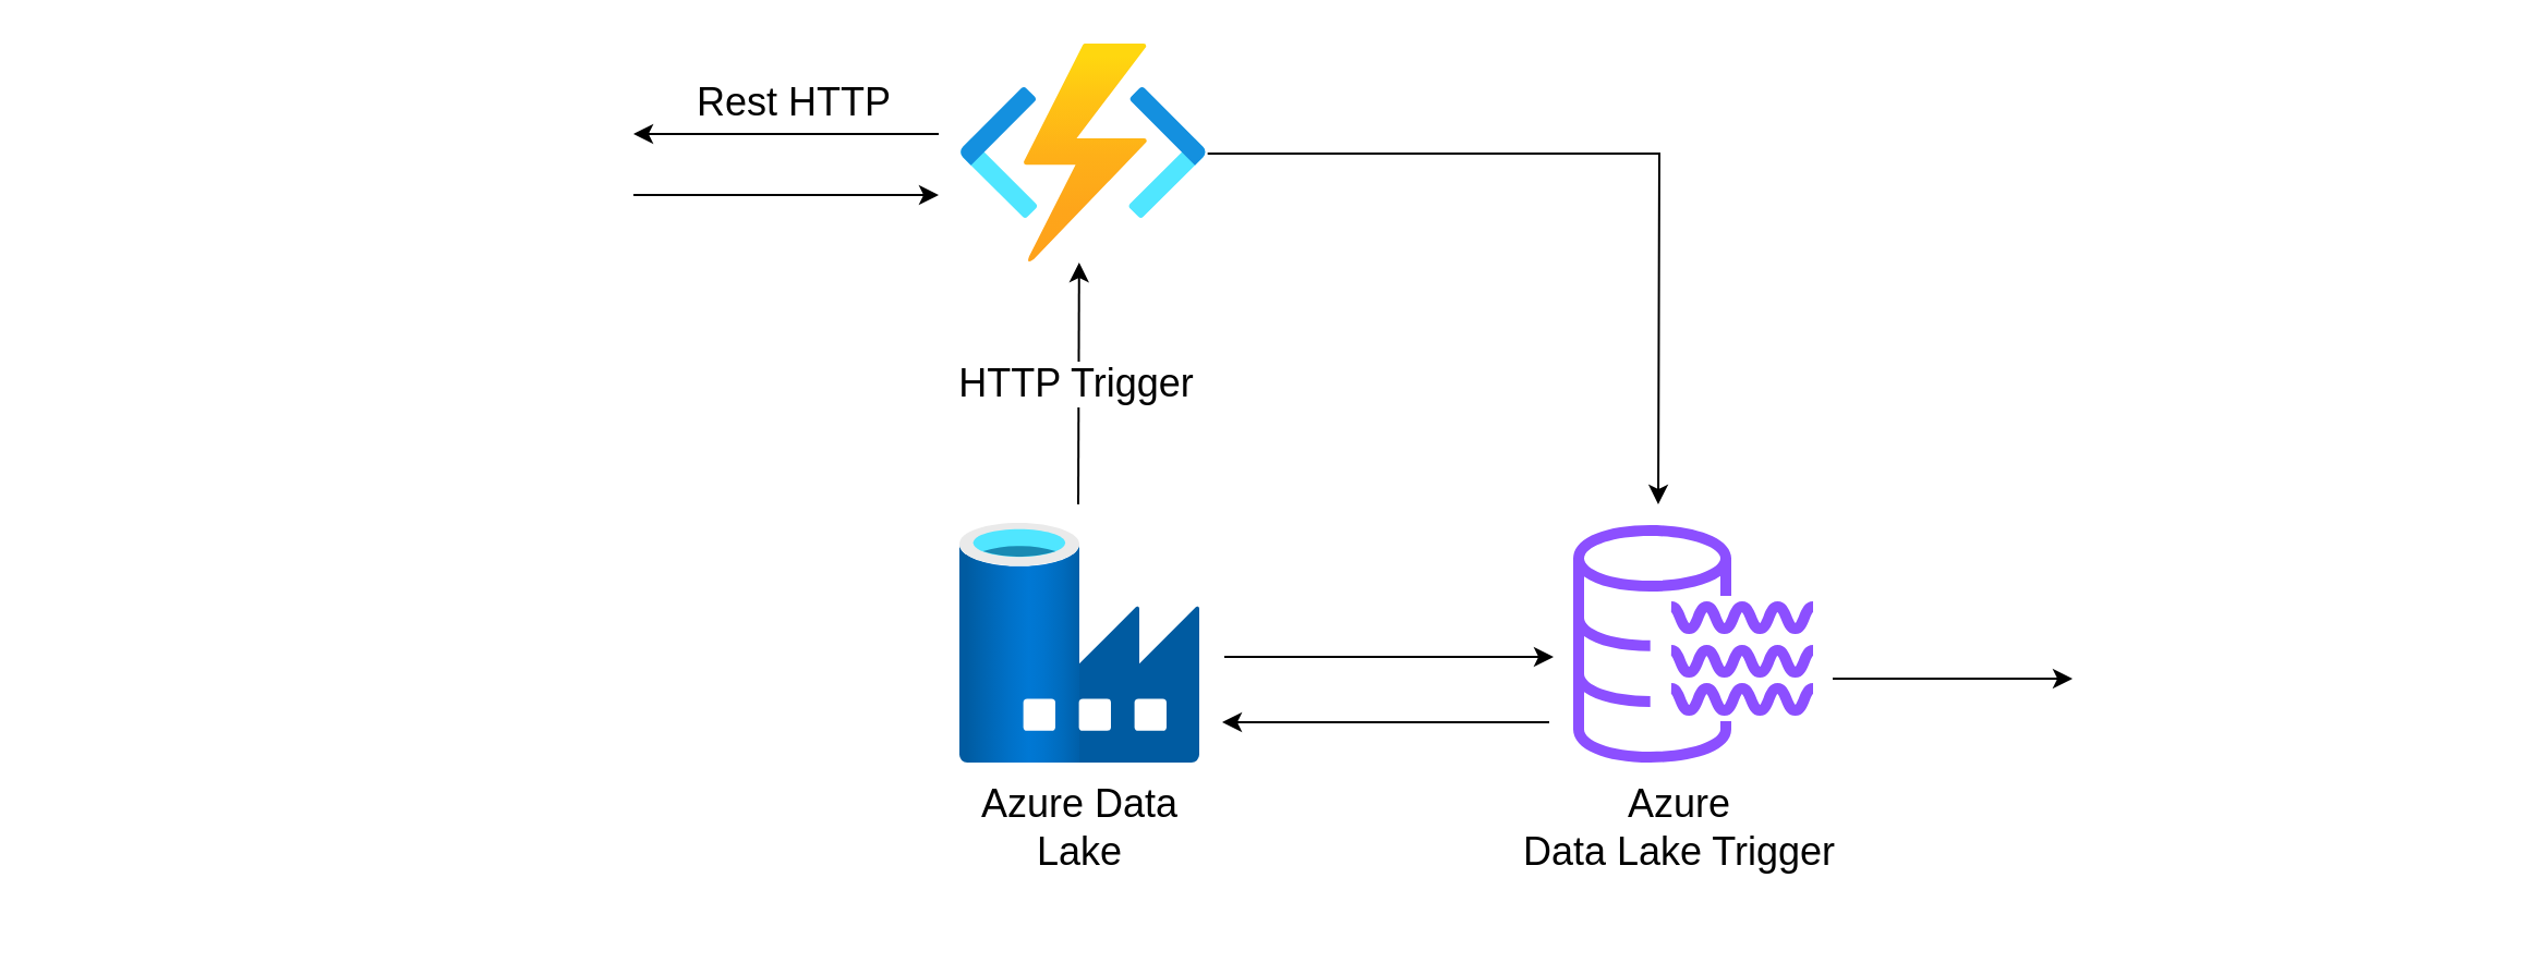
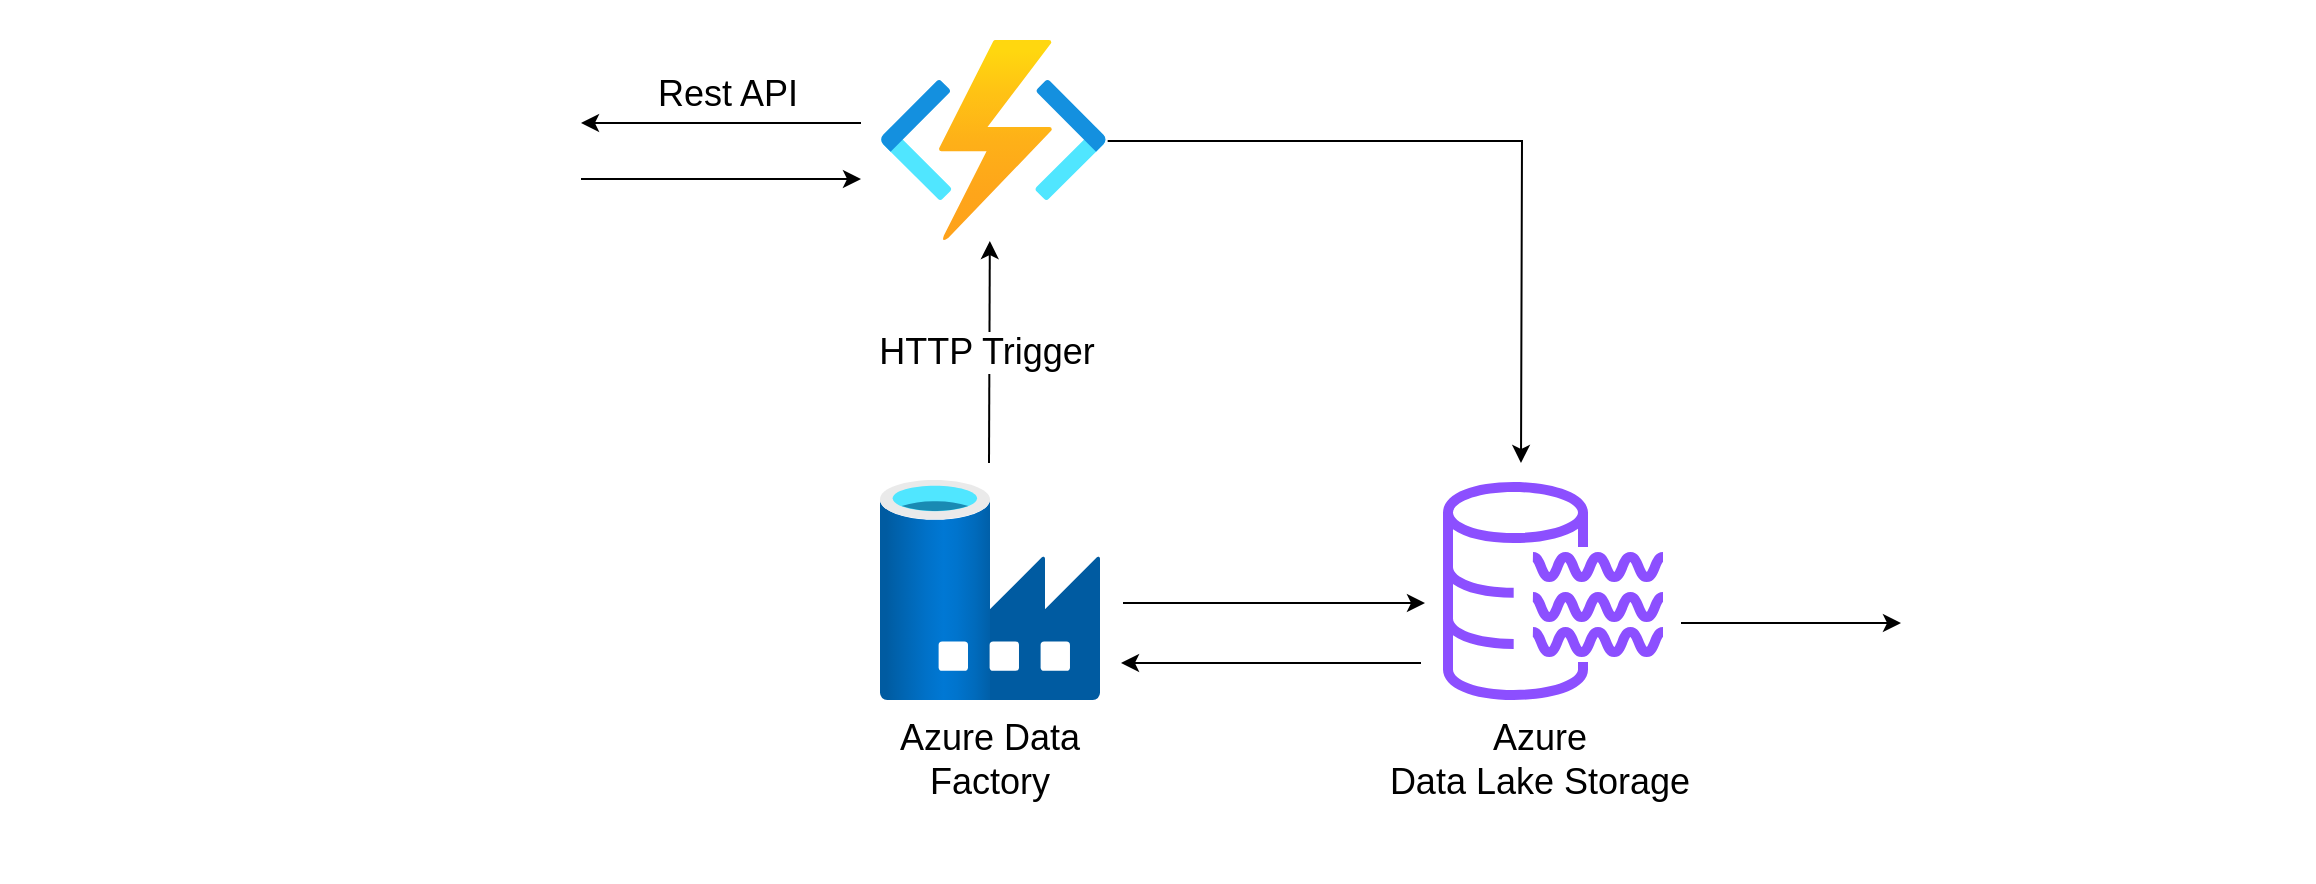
- <mxCell id="12" value="&lt;font style=&quot;font-size: 18px;&quot;&gt;Rest HTTP&lt;/font&gt;" style="text;html=1;strokeColor=none;fillColor=none;align=center;verticalAlign=middle;whiteSpace=wrap;rounded=0;" vertex="1" parent="1"><mxGeometry x="309" y="27" width="110" height="40" as="geometry" /></mxCell>
+ <mxCell id="12" value="&lt;font style=&quot;font-size: 18px;&quot;&gt;Rest API&lt;/font&gt;" style="text;html=1;strokeColor=none;fillColor=none;align=center;verticalAlign=middle;whiteSpace=wrap;rounded=0;" vertex="1" parent="1"><mxGeometry x="309" y="27" width="110" height="40" as="geometry" /></mxCell>
- <mxCell id="4" value="&lt;font style=&quot;font-size: 18px;&quot;&gt;Azure Data Lake&lt;/font&gt;" style="text;html=1;strokeColor=none;fillColor=none;align=center;verticalAlign=middle;whiteSpace=wrap;rounded=0;" vertex="1" parent="1"><mxGeometry x="440" y="360" width="110" height="40" as="geometry" /></mxCell>
+ <mxCell id="4" value="&lt;font style=&quot;font-size: 18px;&quot;&gt;Azure Data Factory&lt;/font&gt;" style="text;html=1;strokeColor=none;fillColor=none;align=center;verticalAlign=middle;whiteSpace=wrap;rounded=0;" vertex="1" parent="1"><mxGeometry x="440" y="360" width="110" height="40" as="geometry" /></mxCell>
- <mxCell id="15" value="&lt;font style=&quot;font-size: 18px;&quot;&gt;Azure &lt;br&gt;Data Lake Trigger&lt;/font&gt;" style="text;html=1;strokeColor=none;fillColor=none;align=center;verticalAlign=middle;whiteSpace=wrap;rounded=0;" vertex="1" parent="1"><mxGeometry x="690" y="360" width="160" height="40" as="geometry" /></mxCell>
+ <mxCell id="15" value="&lt;font style=&quot;font-size: 18px;&quot;&gt;Azure &lt;br&gt;Data Lake Storage&lt;/font&gt;" style="text;html=1;strokeColor=none;fillColor=none;align=center;verticalAlign=middle;whiteSpace=wrap;rounded=0;" vertex="1" parent="1"><mxGeometry x="690" y="360" width="160" height="40" as="geometry" /></mxCell>
